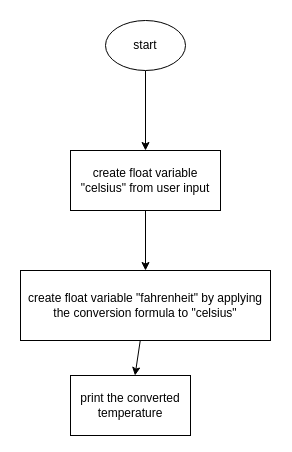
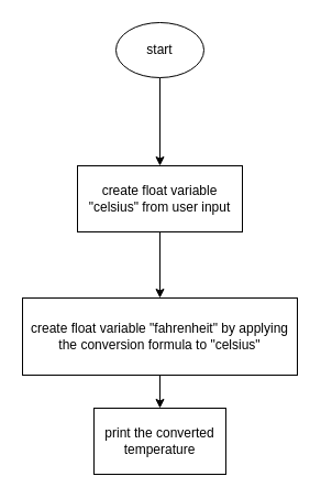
- <mxCell id="8" value="print the converted temperature" style="rounded=0;whiteSpace=wrap;html=1;" vertex="1" parent="1"><mxGeometry x="70" y="375" width="120" height="60" as="geometry" /></mxCell>
+ <mxCell id="8" value="print the converted temperature" style="rounded=0;whiteSpace=wrap;html=1;" vertex="1" parent="1"><mxGeometry x="85" y="370" width="120" height="60" as="geometry" /></mxCell>
